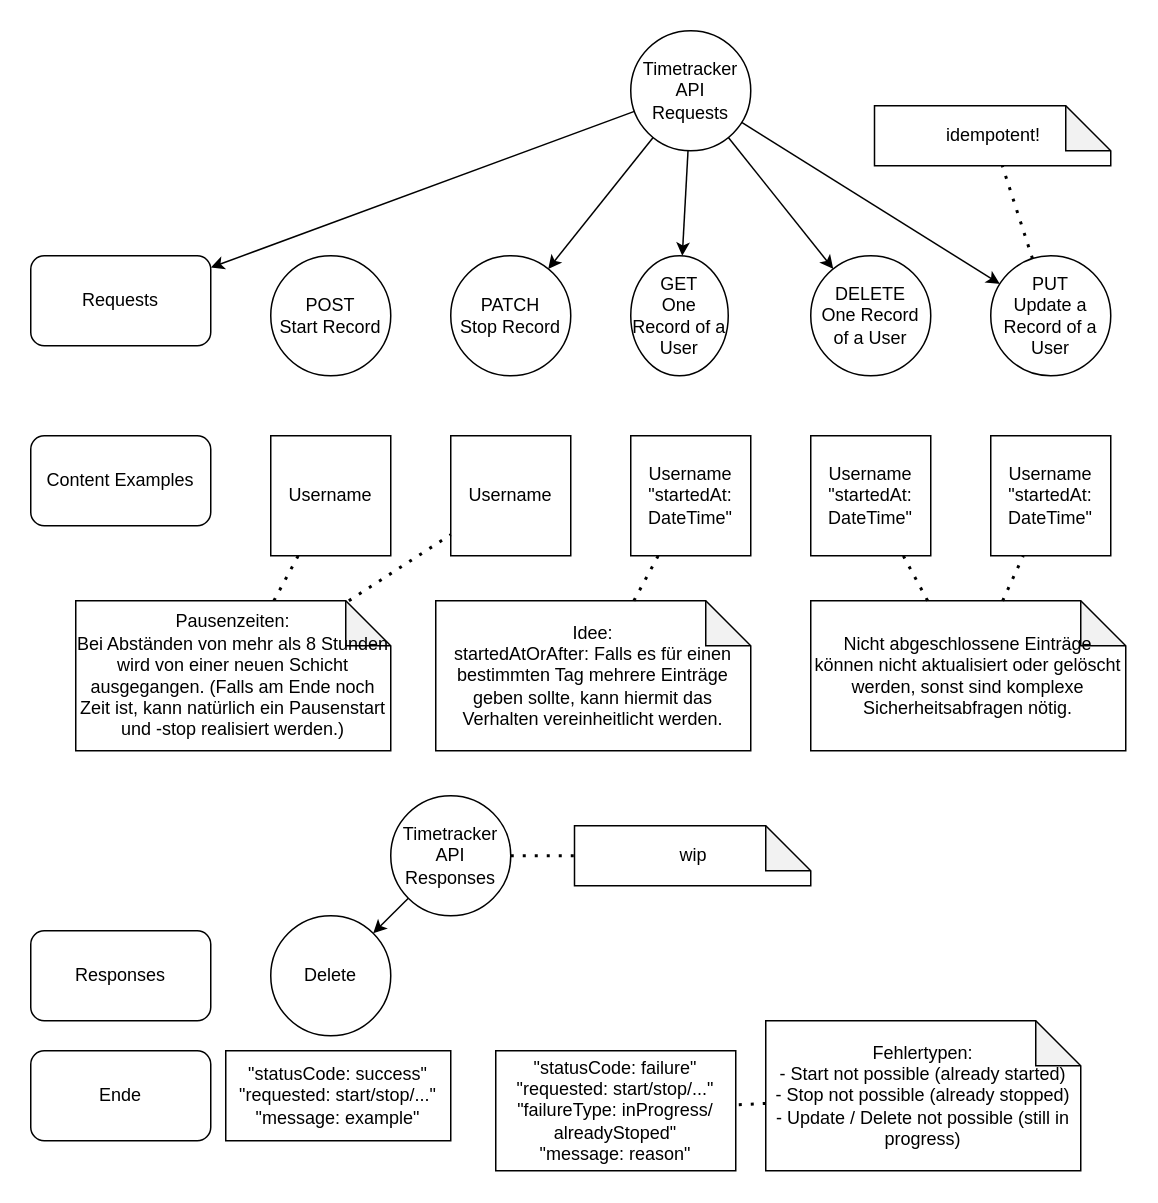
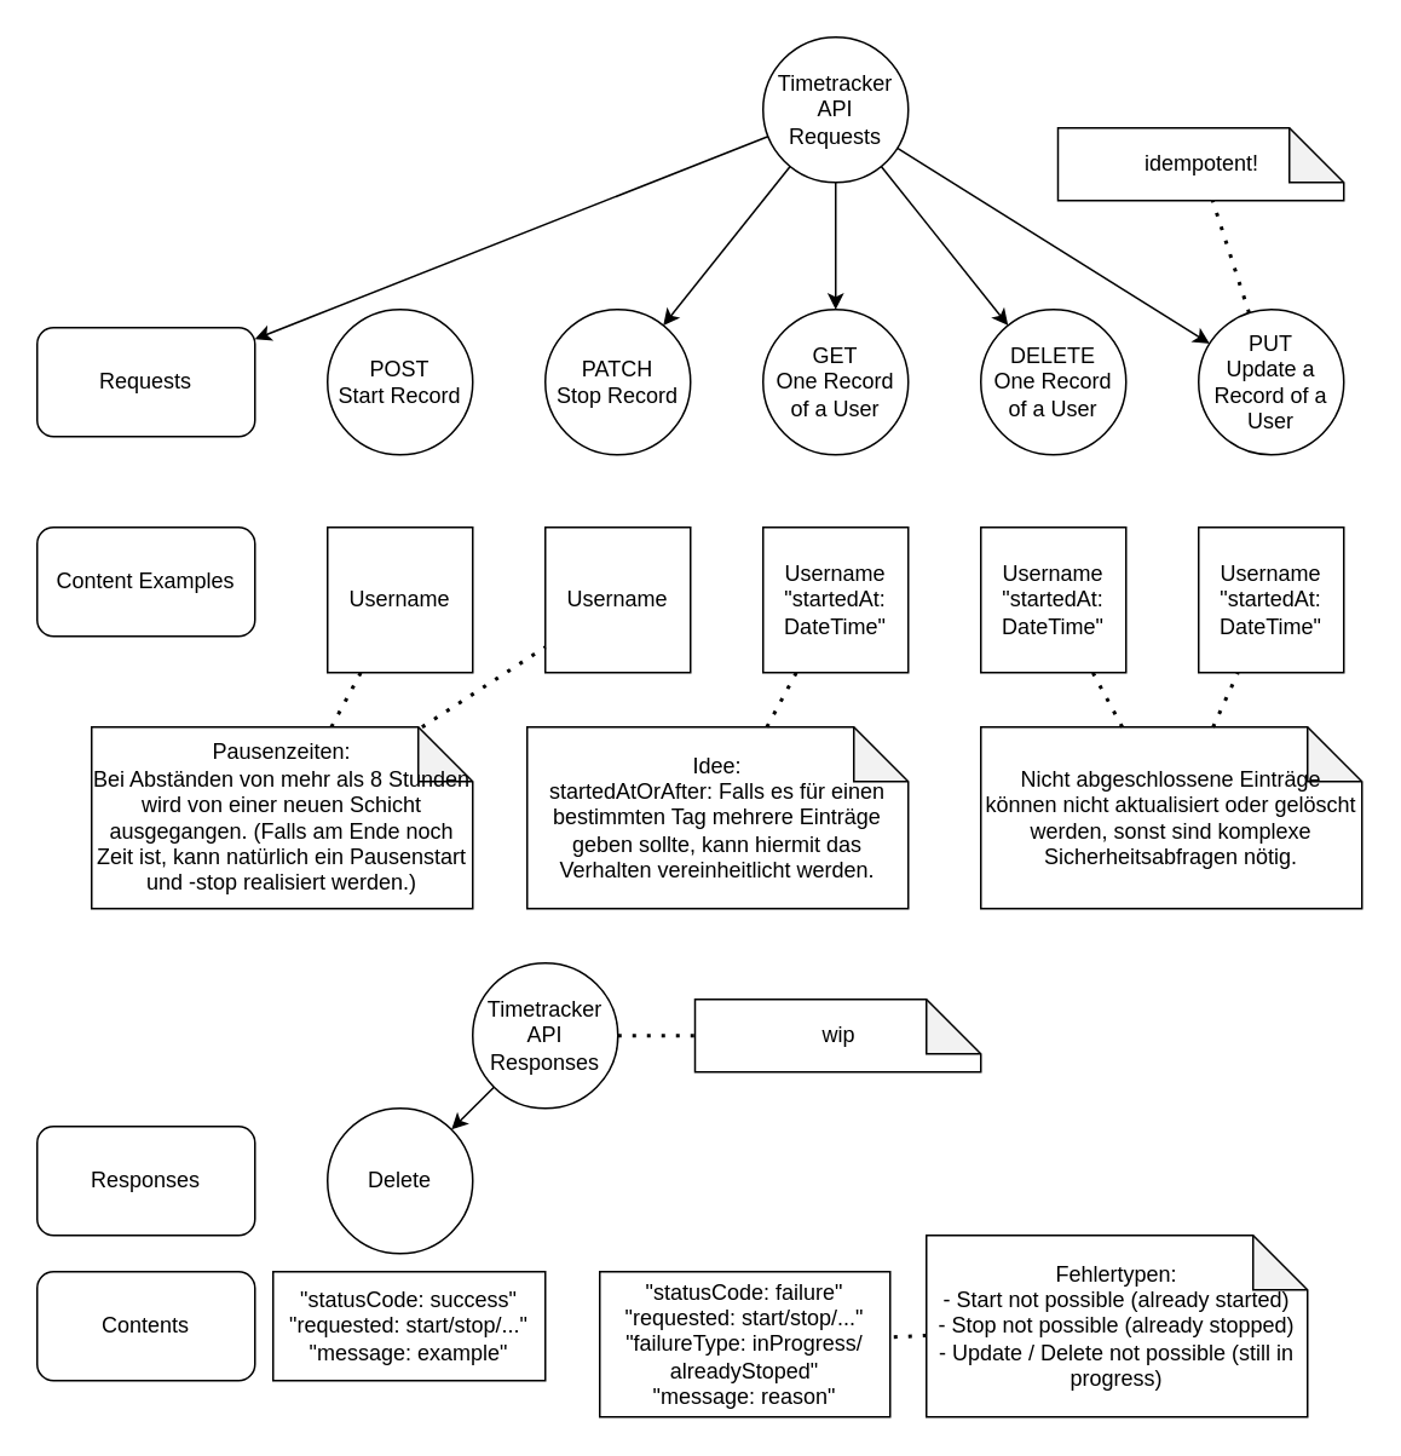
- <mxCell id="13" value="Requests" style="rounded=1;whiteSpace=wrap;html=1;" parent="1" vertex="1"><mxGeometry x="20" y="170" width="120" height="60" as="geometry" /></mxCell>
+ <mxCell id="13" value="Requests" style="rounded=1;whiteSpace=wrap;html=1;" parent="1" vertex="1"><mxGeometry x="20" y="180" width="120" height="60" as="geometry" /></mxCell>
- <mxCell id="5" value="GET&lt;div&gt;One Record of a User&lt;/div&gt;" style="ellipse;whiteSpace=wrap;html=1;aspect=fixed;" parent="1" vertex="1"><mxGeometry x="420" y="170" width="65" height="80" as="geometry" /></mxCell>
+ <mxCell id="5" value="GET&lt;div&gt;One Record of a User&lt;/div&gt;" style="ellipse;whiteSpace=wrap;html=1;aspect=fixed;" parent="1" vertex="1"><mxGeometry x="420" y="170" width="80" height="80" as="geometry" /></mxCell>
- <mxCell id="16" value="Ende" style="rounded=1;whiteSpace=wrap;html=1;" parent="1" vertex="1"><mxGeometry x="20" y="700" width="120" height="60" as="geometry" /></mxCell>
+ <mxCell id="16" value="Contents" style="rounded=1;whiteSpace=wrap;html=1;" parent="1" vertex="1"><mxGeometry x="20" y="700" width="120" height="60" as="geometry" /></mxCell>
